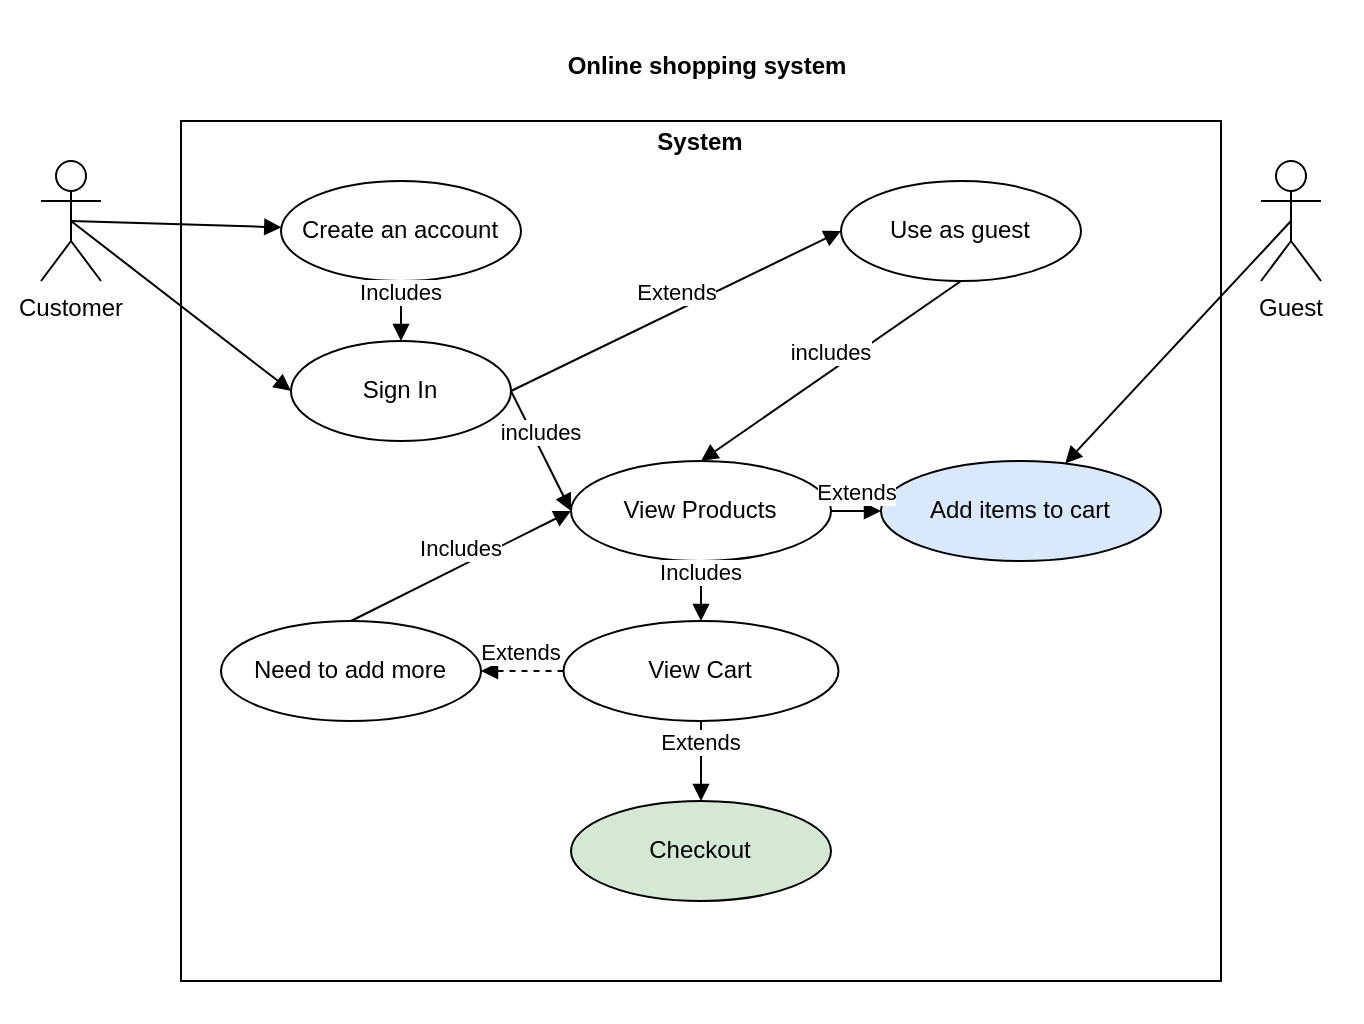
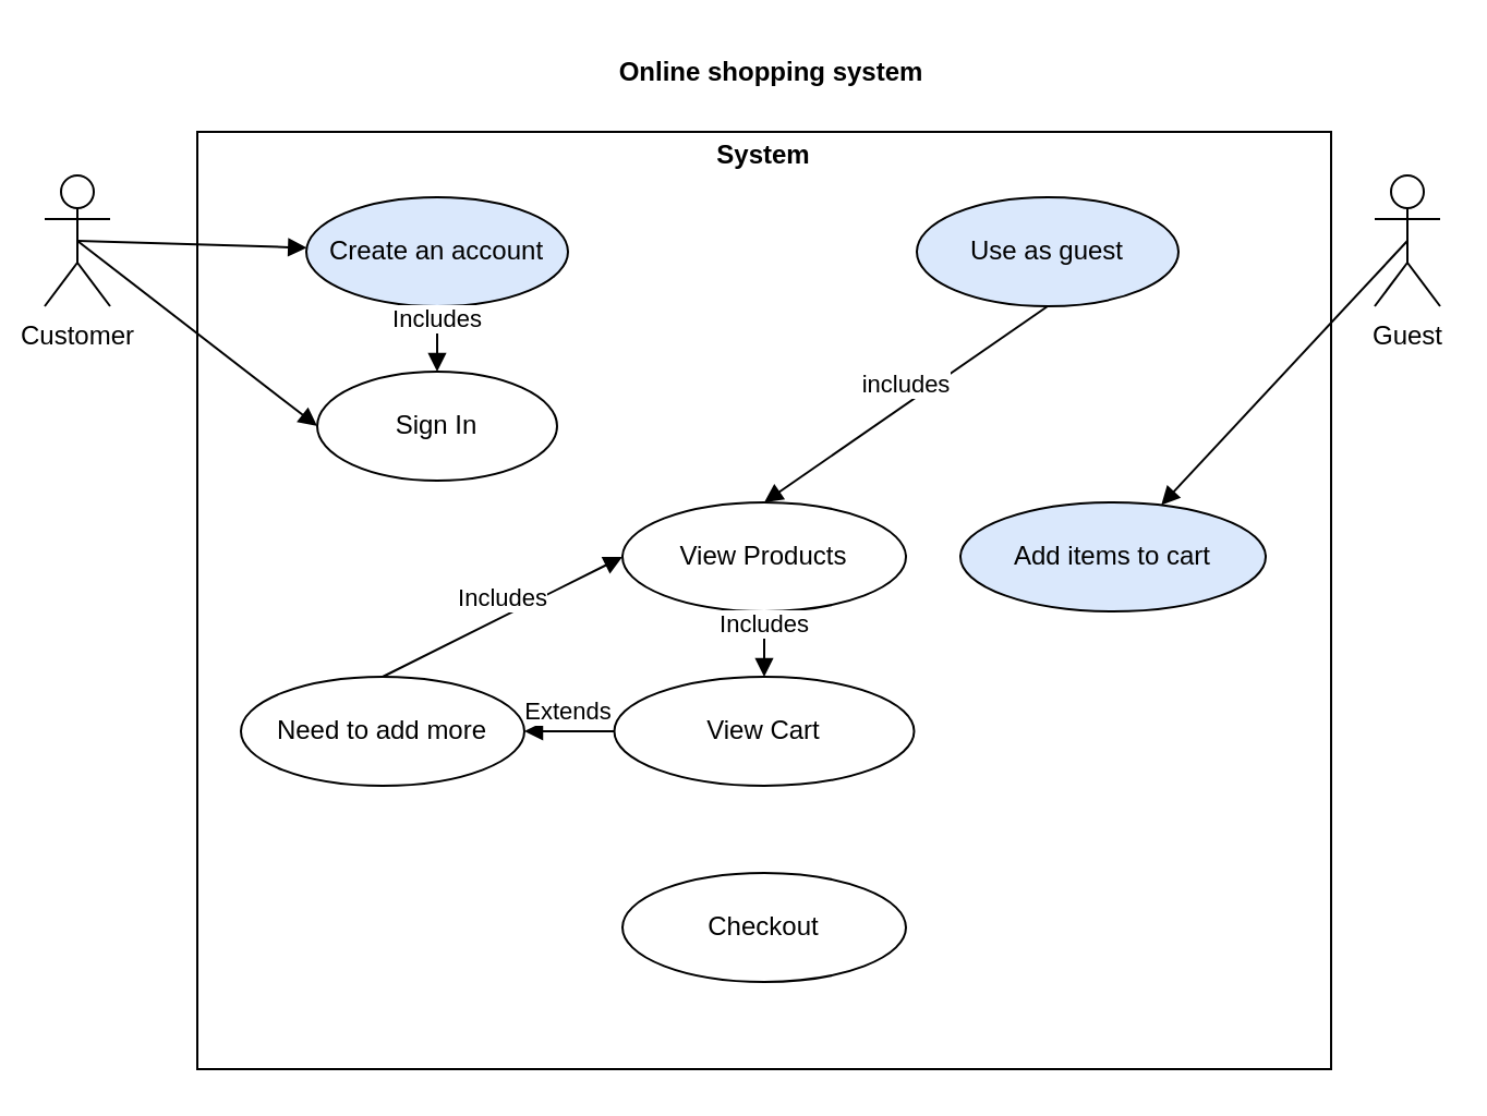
- <mxCell id="6" value="Create an account" style="ellipse;whiteSpace=wrap;html=1;" vertex="1" parent="1"><mxGeometry x="140" y="90" width="120" height="50" as="geometry" /></mxCell>
+ <mxCell id="6" value="Create an account" style="ellipse;whiteSpace=wrap;html=1;fillColor=#dae8fc;" vertex="1" parent="1"><mxGeometry x="140" y="90" width="120" height="50" as="geometry" /></mxCell>
- <mxCell id="7" value="Use as guest" style="ellipse;whiteSpace=wrap;html=1;" vertex="1" parent="1"><mxGeometry x="420" y="90" width="120" height="50" as="geometry" /></mxCell>
+ <mxCell id="7" value="Use as guest" style="ellipse;whiteSpace=wrap;html=1;fillColor=#dae8fc;" vertex="1" parent="1"><mxGeometry x="420" y="90" width="120" height="50" as="geometry" /></mxCell>
- <mxCell id="17" value="Extends" style="html=1;verticalAlign=bottom;endArrow=block;curved=0;rounded=0;exitX=1;exitY=0.5;exitDx=0;exitDy=0;entryX=0;entryY=0.5;entryDx=0;entryDy=0;" edge="1" parent="1" source="8" target="7"><mxGeometry width="80" relative="1" as="geometry"><mxPoint x="330" y="250" as="sourcePoint" /><mxPoint x="410" y="250" as="targetPoint" /></mxGeometry></mxCell>
- <mxCell id="18" value="includes" style="html=1;verticalAlign=bottom;endArrow=block;curved=0;rounded=0;exitX=1;exitY=0.5;exitDx=0;exitDy=0;entryX=0;entryY=0.5;entryDx=0;entryDy=0;" edge="1" parent="1" source="8" target="9"><mxGeometry width="80" relative="1" as="geometry"><mxPoint x="330" y="250" as="sourcePoint" /><mxPoint x="410" y="250" as="targetPoint" /></mxGeometry></mxCell>
- <mxCell id="19" value="Extends" style="html=1;verticalAlign=bottom;endArrow=block;curved=0;rounded=0;exitX=1;exitY=0.5;exitDx=0;exitDy=0;" edge="1" parent="1" source="9" target="10"><mxGeometry width="80" relative="1" as="geometry"><mxPoint x="330" y="250" as="sourcePoint" /><mxPoint x="410" y="250" as="targetPoint" /></mxGeometry></mxCell>
- <mxCell id="24" value="Extends" style="html=1;verticalAlign=bottom;endArrow=block;curved=0;rounded=0;exitX=0;exitY=0.5;exitDx=0;exitDy=0;entryX=1;entryY=0.5;entryDx=0;entryDy=0;dashed=1;" edge="1" parent="1" source="12" target="14"><mxGeometry width="80" relative="1" as="geometry"><mxPoint x="330" y="250" as="sourcePoint" /><mxPoint x="410" y="250" as="targetPoint" /></mxGeometry></mxCell>
+ <mxCell id="24" value="Extends" style="html=1;verticalAlign=bottom;endArrow=block;curved=0;rounded=0;exitX=0;exitY=0.5;exitDx=0;exitDy=0;entryX=1;entryY=0.5;entryDx=0;entryDy=0;" edge="1" parent="1" source="12" target="14"><mxGeometry width="80" relative="1" as="geometry"><mxPoint x="330" y="250" as="sourcePoint" /><mxPoint x="410" y="250" as="targetPoint" /></mxGeometry></mxCell>
- <mxCell id="23" value="Extends" style="html=1;verticalAlign=bottom;endArrow=block;curved=0;rounded=0;exitX=0.5;exitY=1;exitDx=0;exitDy=0;" edge="1" parent="1" source="12" target="13"><mxGeometry width="80" relative="1" as="geometry"><mxPoint x="330" y="250" as="sourcePoint" /><mxPoint x="410" y="250" as="targetPoint" /></mxGeometry></mxCell>
- <mxCell id="13" value="Checkout" style="ellipse;whiteSpace=wrap;html=1;fillColor=#d5e8d4;" vertex="1" parent="1"><mxGeometry x="285" y="400" width="130" height="50" as="geometry" /></mxCell>
+ <mxCell id="13" value="Checkout" style="ellipse;whiteSpace=wrap;html=1;" vertex="1" parent="1"><mxGeometry x="285" y="400" width="130" height="50" as="geometry" /></mxCell>
